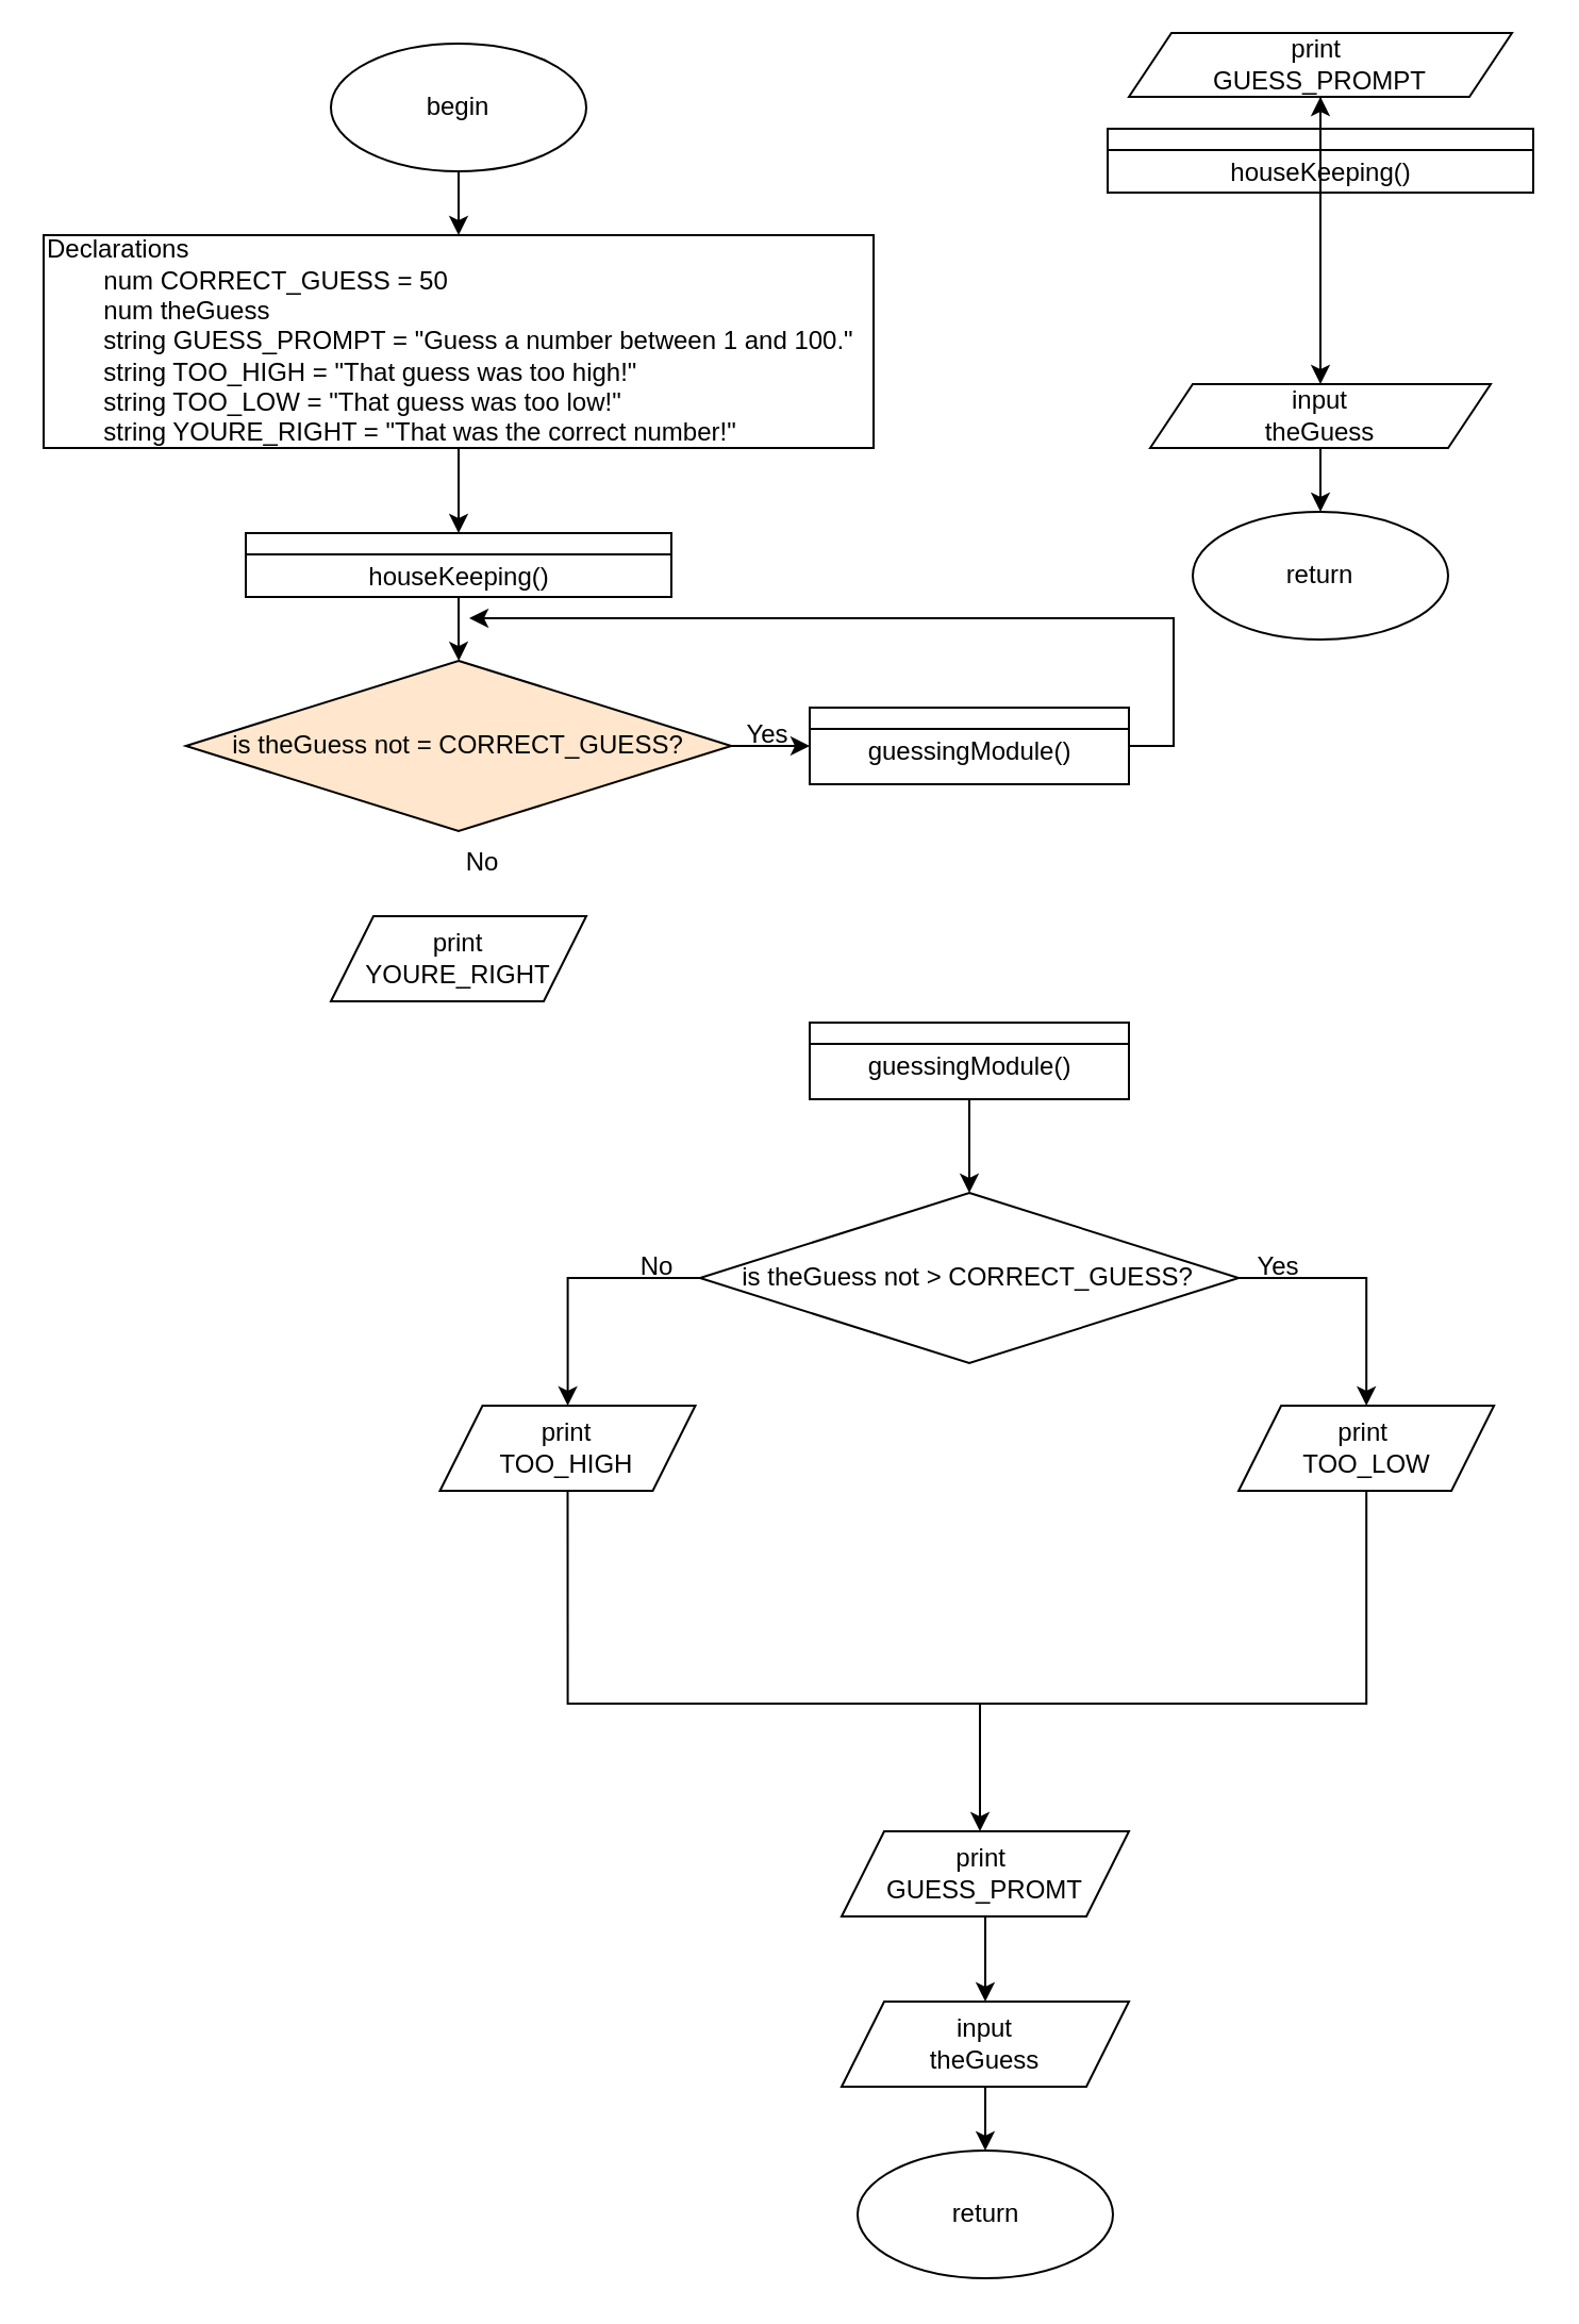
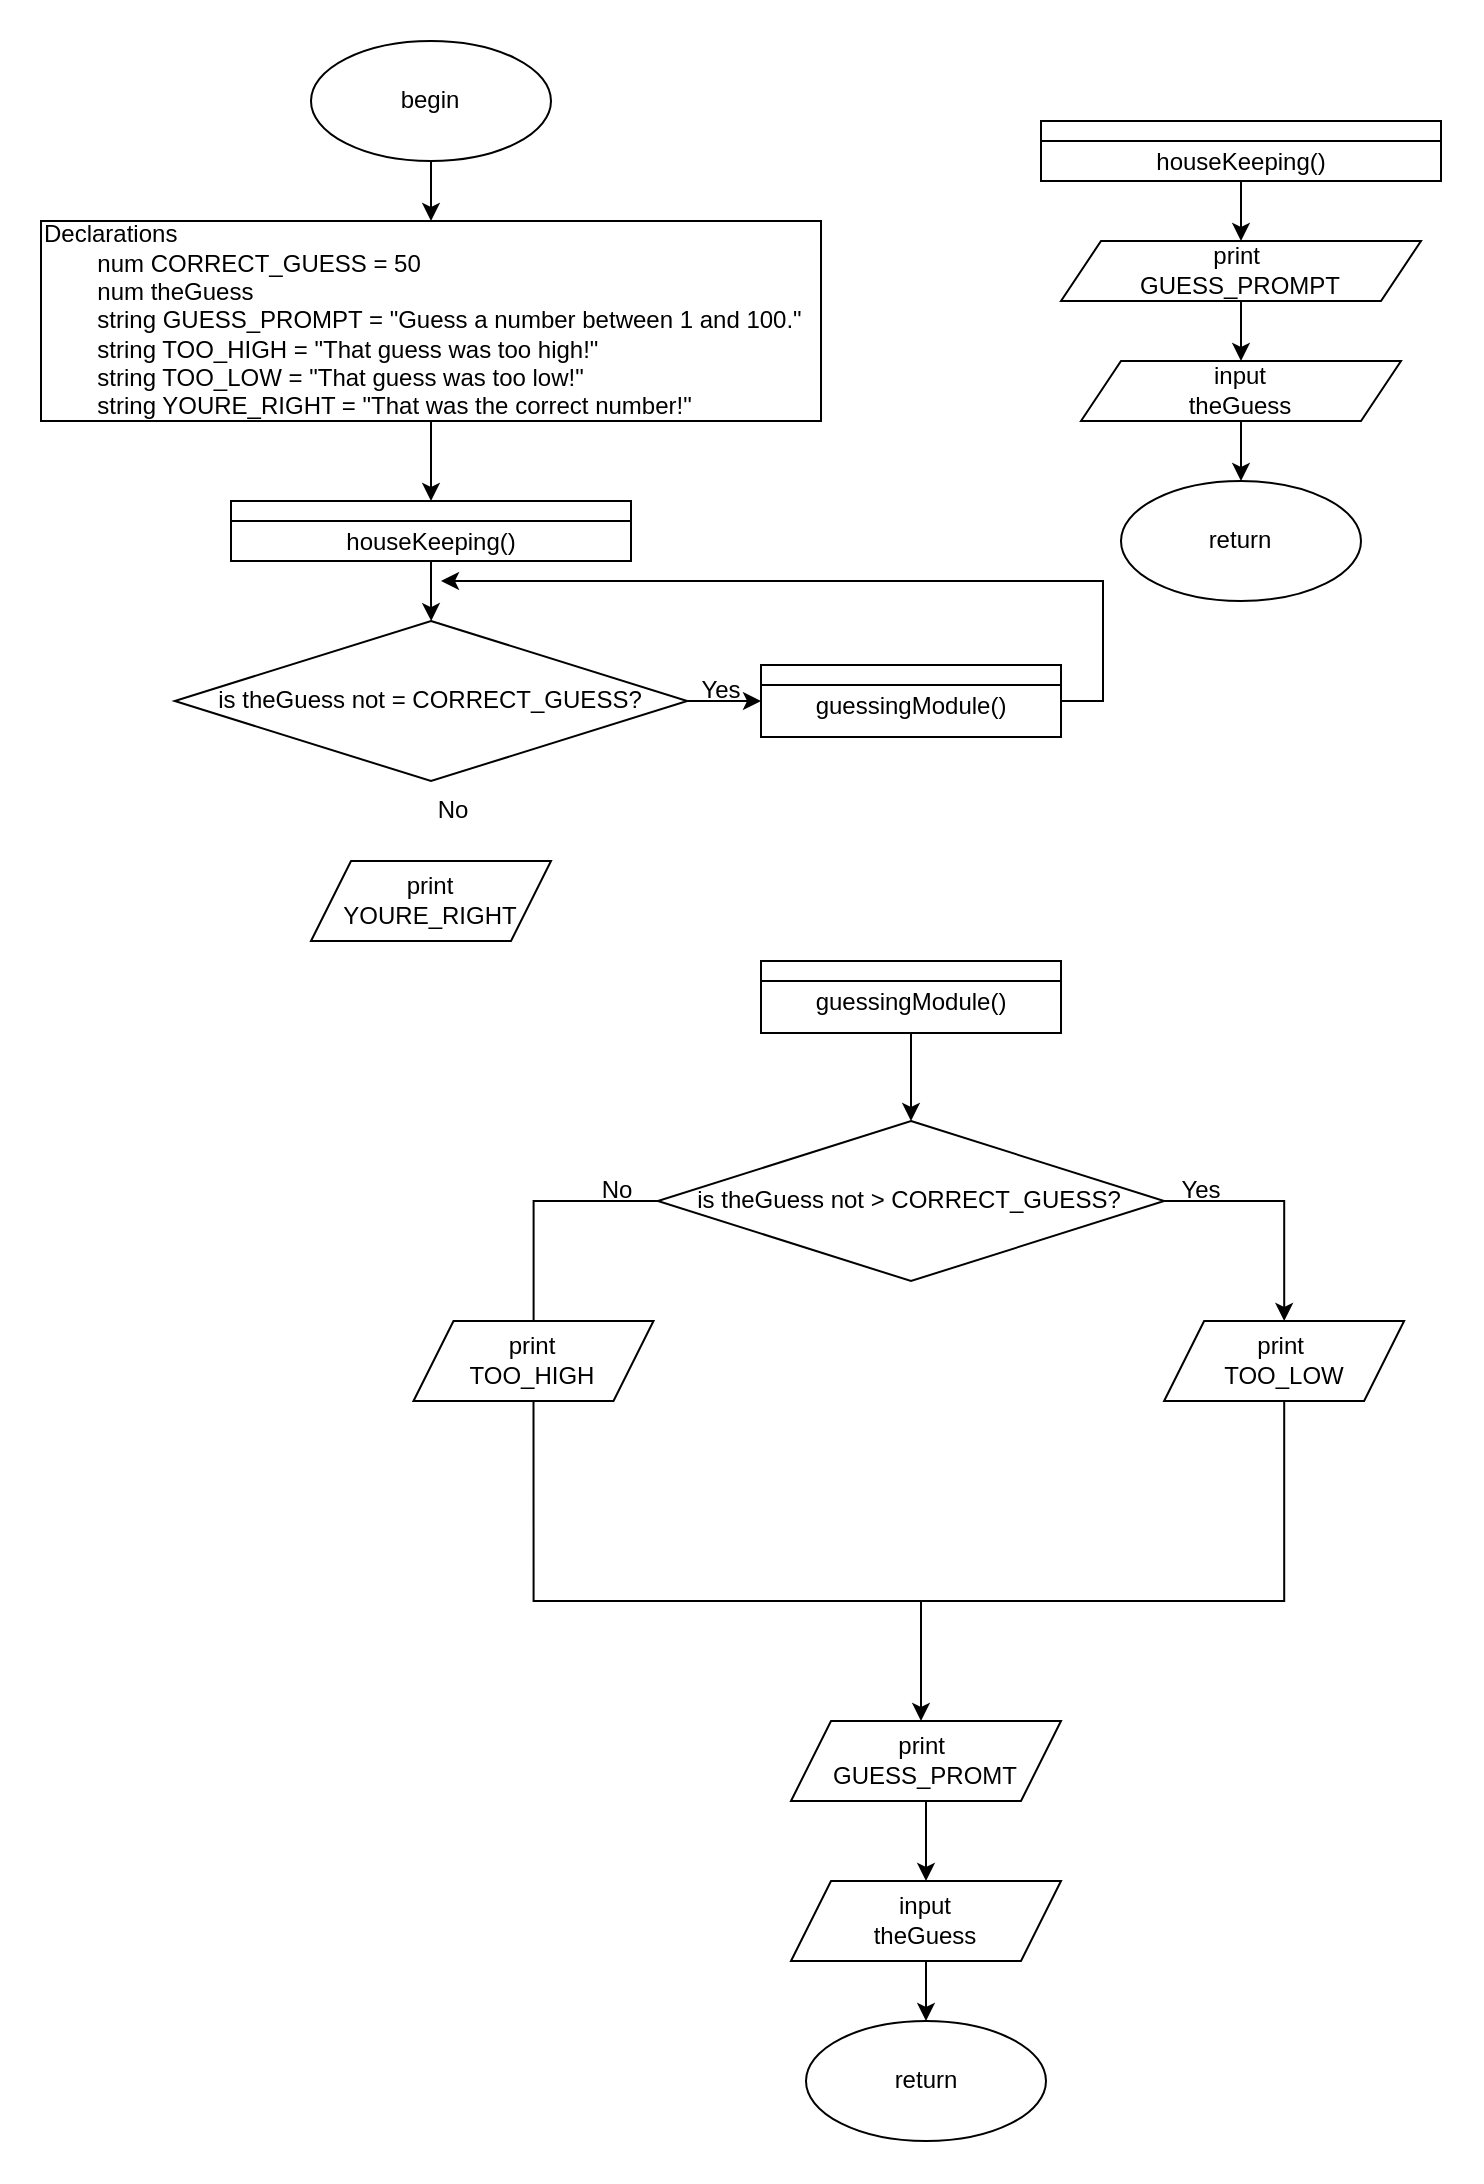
- <mxCell id="13" value="print&amp;nbsp;&lt;div&gt;GUESS_PROMPT&lt;/div&gt;" style="shape=parallelogram;perimeter=parallelogramPerimeter;whiteSpace=wrap;html=1;fixedSize=1;" vertex="1" parent="1"><mxGeometry x="530" y="15" width="180" height="30" as="geometry" /></mxCell>
+ <mxCell id="13" value="print&amp;nbsp;&lt;div&gt;GUESS_PROMPT&lt;/div&gt;" style="shape=parallelogram;perimeter=parallelogramPerimeter;whiteSpace=wrap;html=1;fixedSize=1;" vertex="1" parent="1"><mxGeometry x="530" y="120" width="180" height="30" as="geometry" /></mxCell>
- <mxCell id="17" value="is theGuess not = CORRECT_GUESS?" style="rhombus;whiteSpace=wrap;html=1;fillColor=#ffe6cc;" vertex="1" parent="1"><mxGeometry x="86.88" y="310" width="256.25" height="80" as="geometry" /></mxCell>
+ <mxCell id="17" value="is theGuess not = CORRECT_GUESS?" style="rhombus;whiteSpace=wrap;html=1;" vertex="1" parent="1"><mxGeometry x="86.88" y="310" width="256.25" height="80" as="geometry" /></mxCell>
- <mxCell id="26" value="" style="edgeStyle=orthogonalEdgeStyle;rounded=0;orthogonalLoop=1;jettySize=auto;html=1;" edge="1" parent="1" source="27" target="33"><mxGeometry relative="1" as="geometry" /></mxCell>
+ <mxCell id="26" value="" style="edgeStyle=orthogonalEdgeStyle;rounded=0;orthogonalLoop=1;jettySize=auto;html=1;endArrow=none;" edge="1" parent="1" source="27" target="33"><mxGeometry relative="1" as="geometry" /></mxCell>
